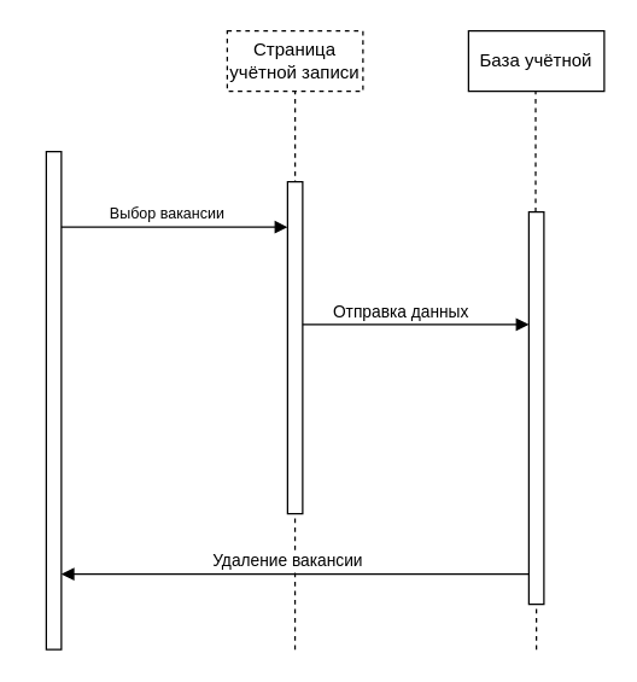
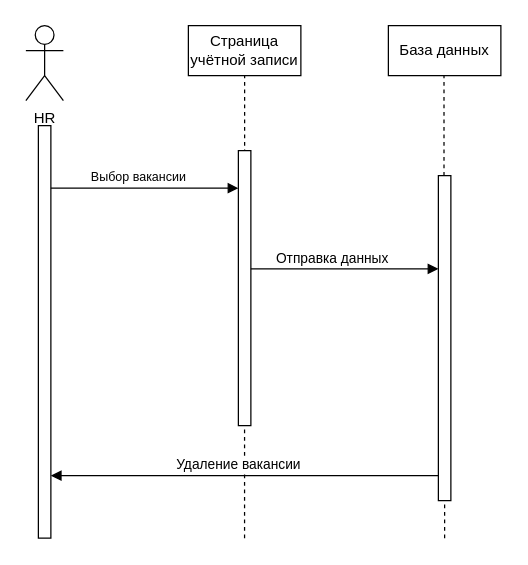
- <mxCell id="4" value="Страница учётной записи" style="rounded=0;whiteSpace=wrap;html=1;dashed=1;" vertex="1" parent="1"><mxGeometry x="150" y="20" width="90" height="40" as="geometry" /></mxCell>
+ <mxCell id="4" value="Страница учётной записи" style="rounded=0;whiteSpace=wrap;html=1;" vertex="1" parent="1"><mxGeometry x="150" y="20" width="90" height="40" as="geometry" /></mxCell>
- <mxCell id="8" value="База учётной" style="rounded=0;whiteSpace=wrap;html=1;" vertex="1" parent="1"><mxGeometry x="310" y="20" width="90" height="40" as="geometry" /></mxCell>
+ <mxCell id="8" value="База данных" style="rounded=0;whiteSpace=wrap;html=1;" vertex="1" parent="1"><mxGeometry x="310" y="20" width="90" height="40" as="geometry" /></mxCell>
+ <mxCell id="2" value="HR" style="shape=umlActor;verticalLabelPosition=bottom;verticalAlign=top;html=1;outlineConnect=0;" vertex="1" parent="1"><mxGeometry x="20" y="20" width="30" height="60" as="geometry" /></mxCell>
